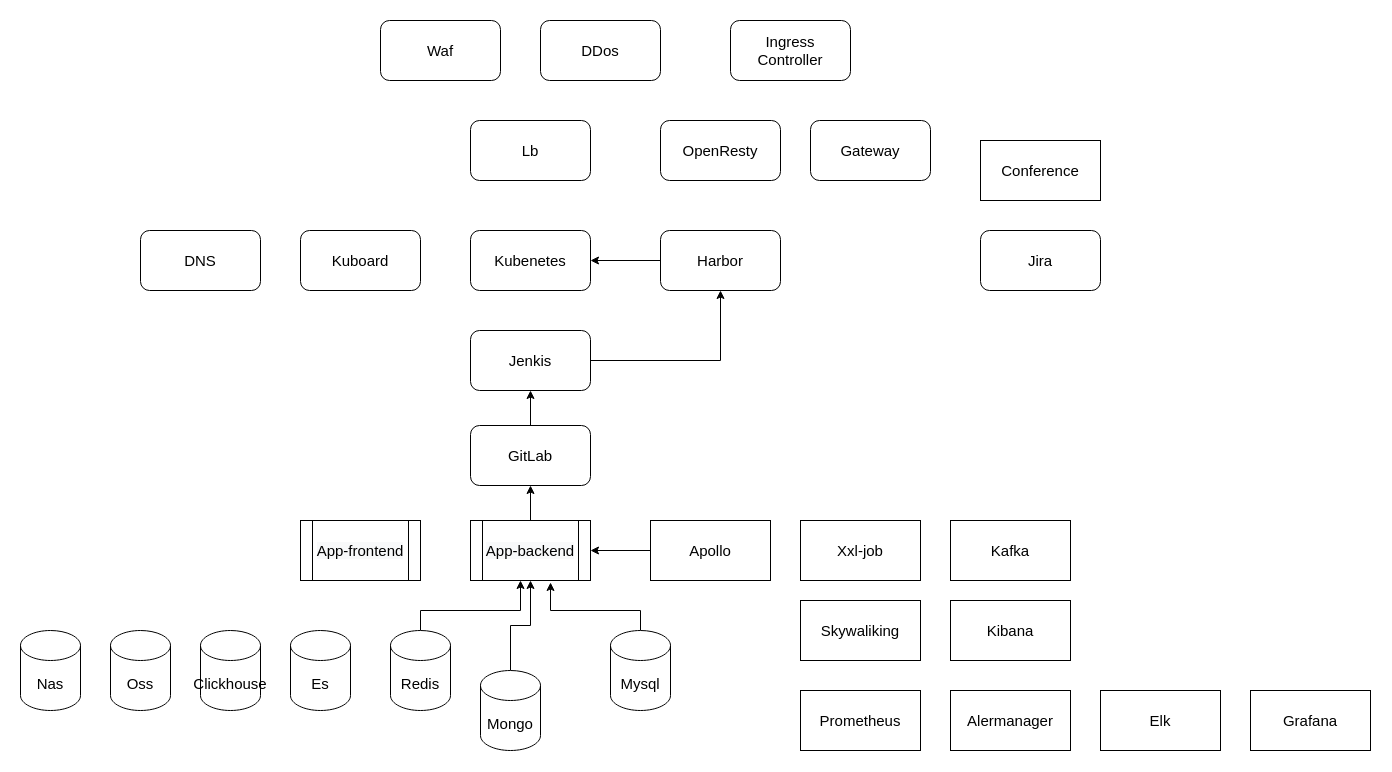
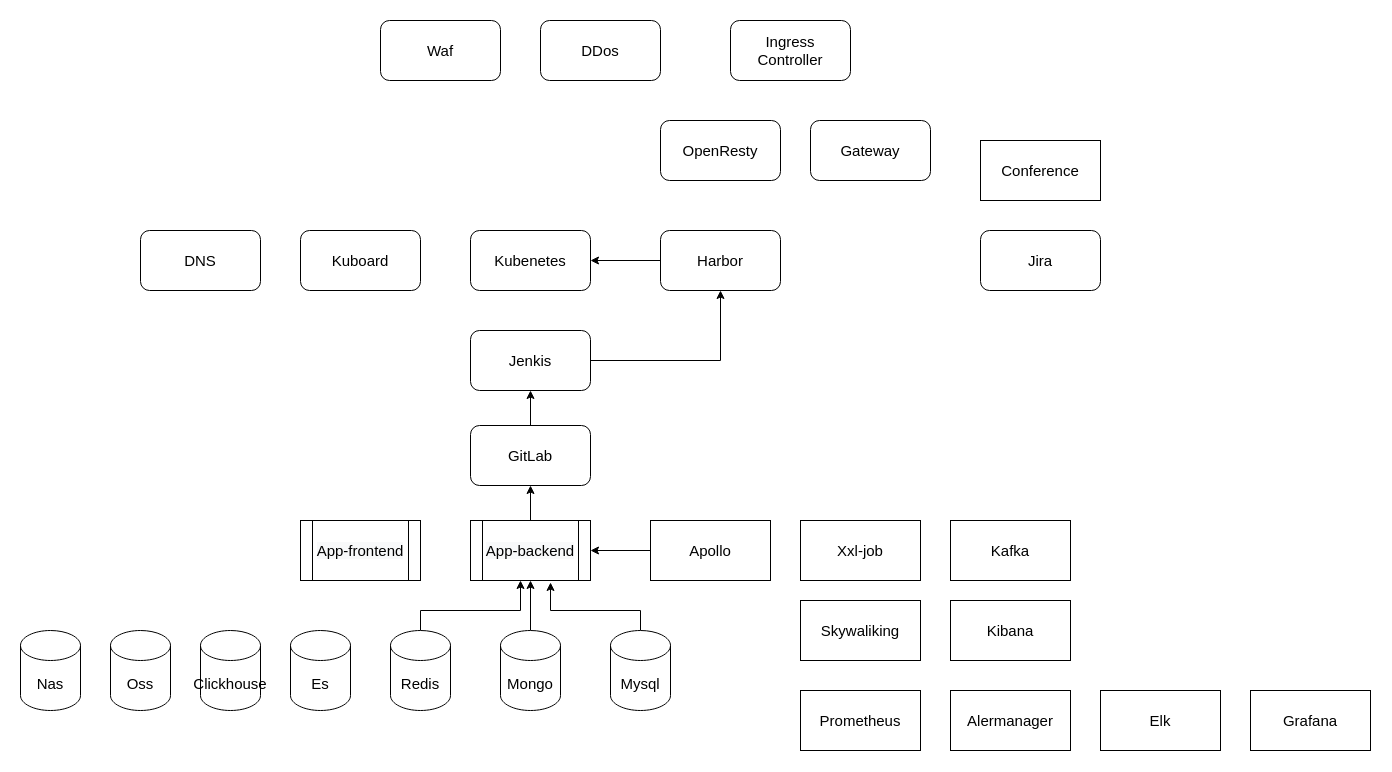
- <mxCell id="40" value="Lb" style="rounded=1;whiteSpace=wrap;html=1;fontSize=15;" parent="1" vertex="1"><mxGeometry x="470" y="120" width="120" height="60" as="geometry" /></mxCell>
- <mxCell id="15" value="Mongo" style="shape=cylinder3;whiteSpace=wrap;html=1;boundedLbl=1;backgroundOutline=1;size=15;verticalAlign=middle;fontSize=15;" parent="1" vertex="1"><mxGeometry x="480" y="670" width="60" height="80" as="geometry" /></mxCell>
+ <mxCell id="15" value="Mongo" style="shape=cylinder3;whiteSpace=wrap;html=1;boundedLbl=1;backgroundOutline=1;size=15;verticalAlign=middle;fontSize=15;" parent="1" vertex="1"><mxGeometry x="500" y="630" width="60" height="80" as="geometry" /></mxCell>
